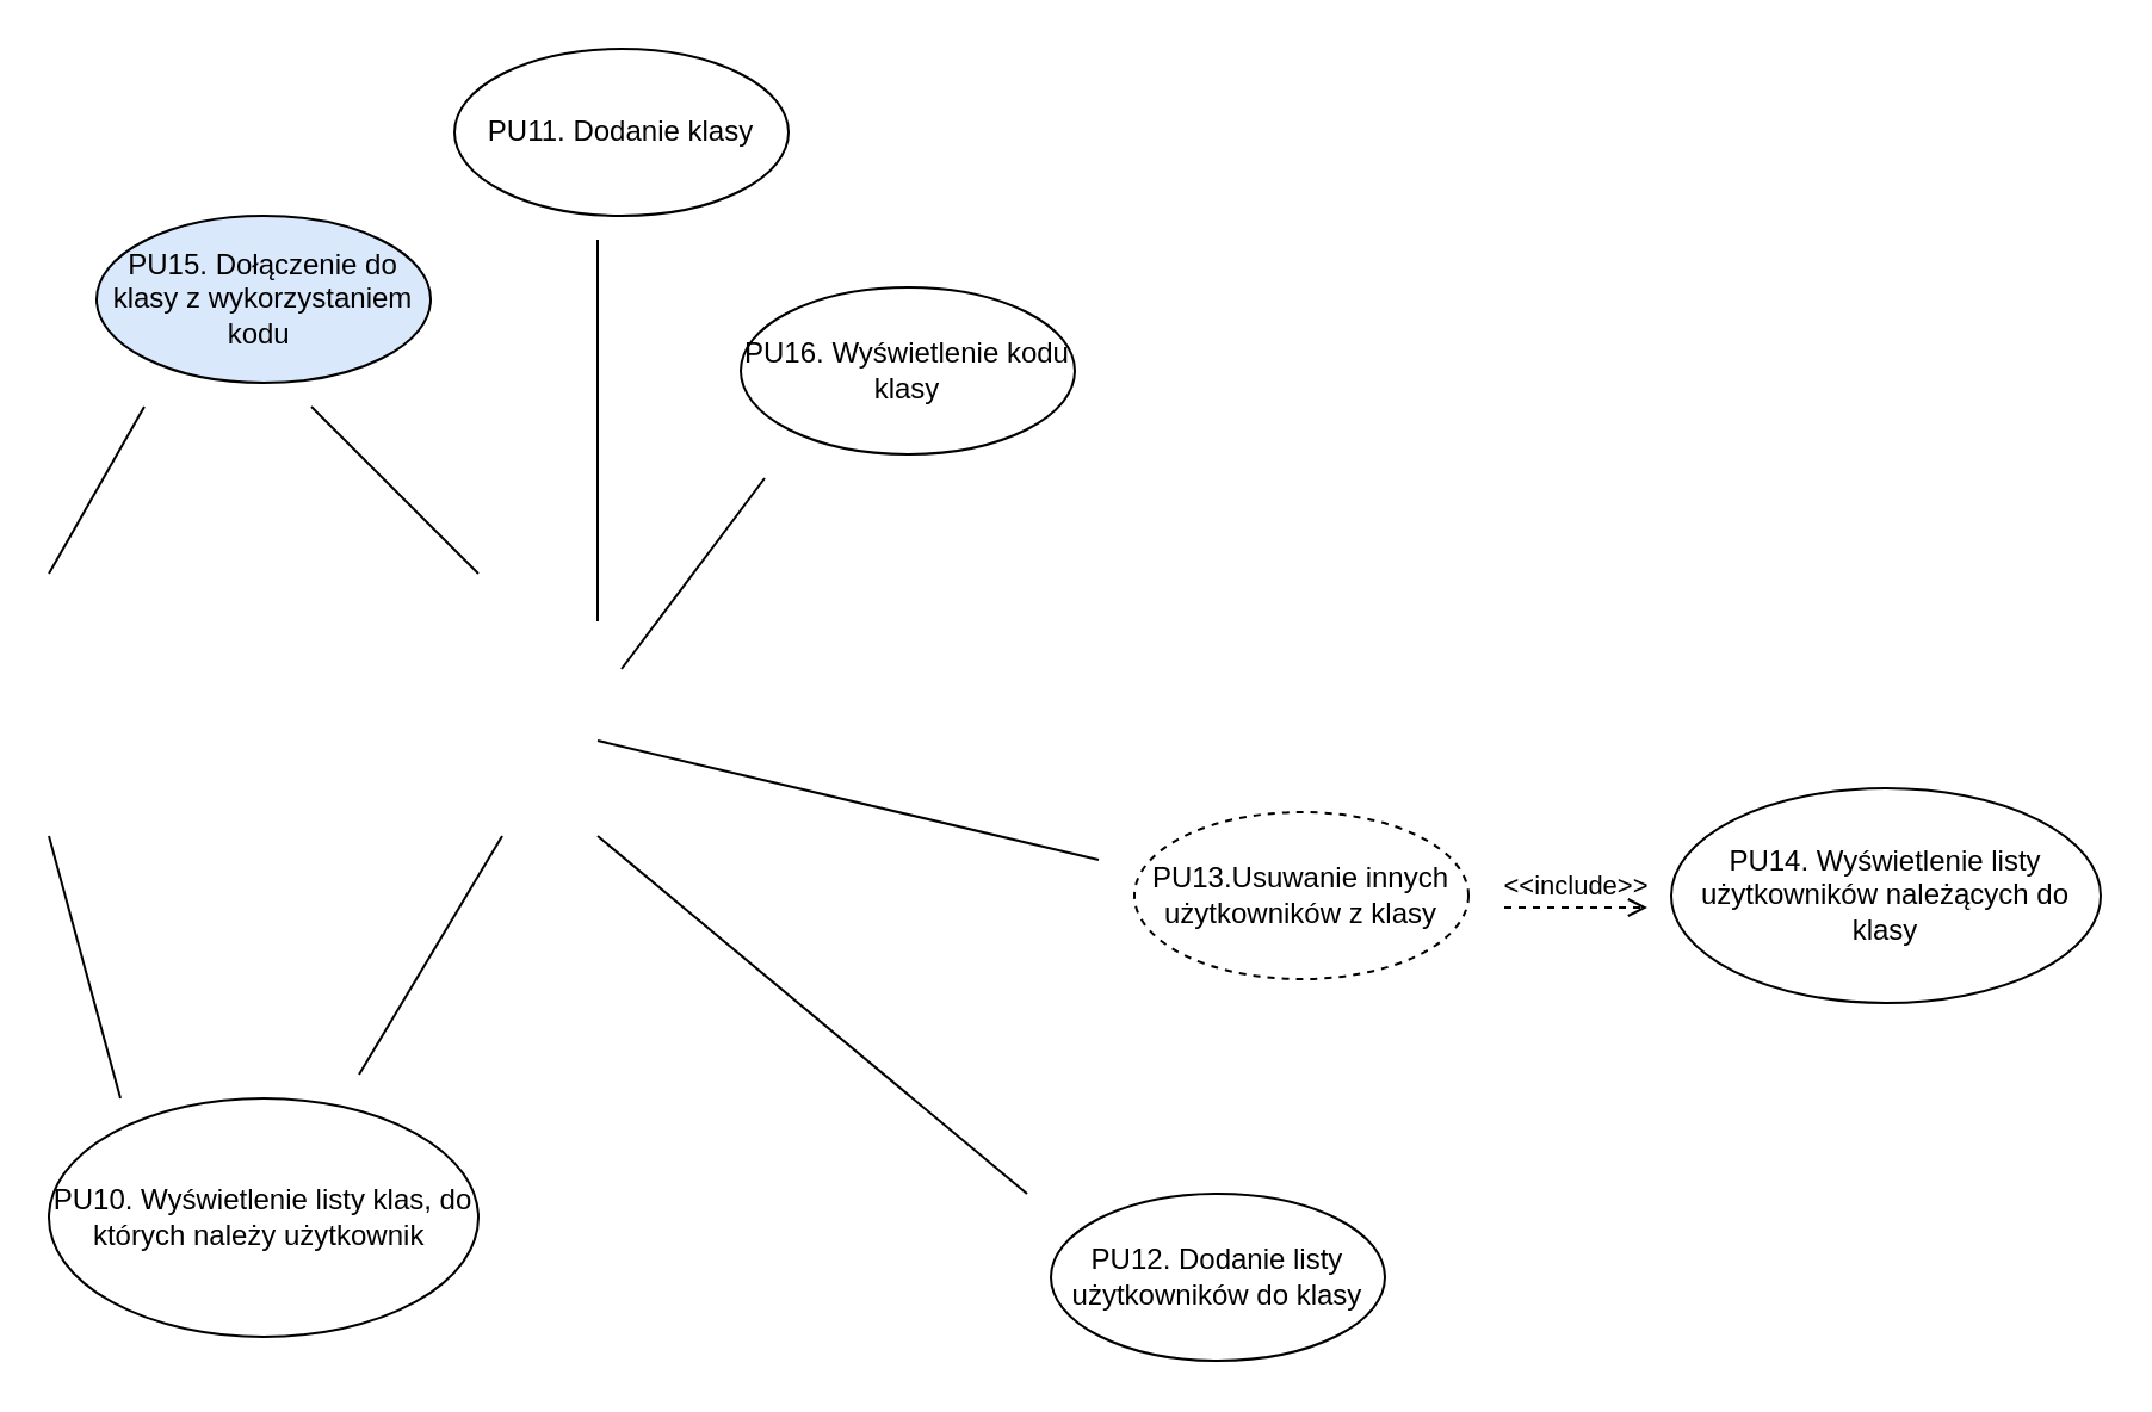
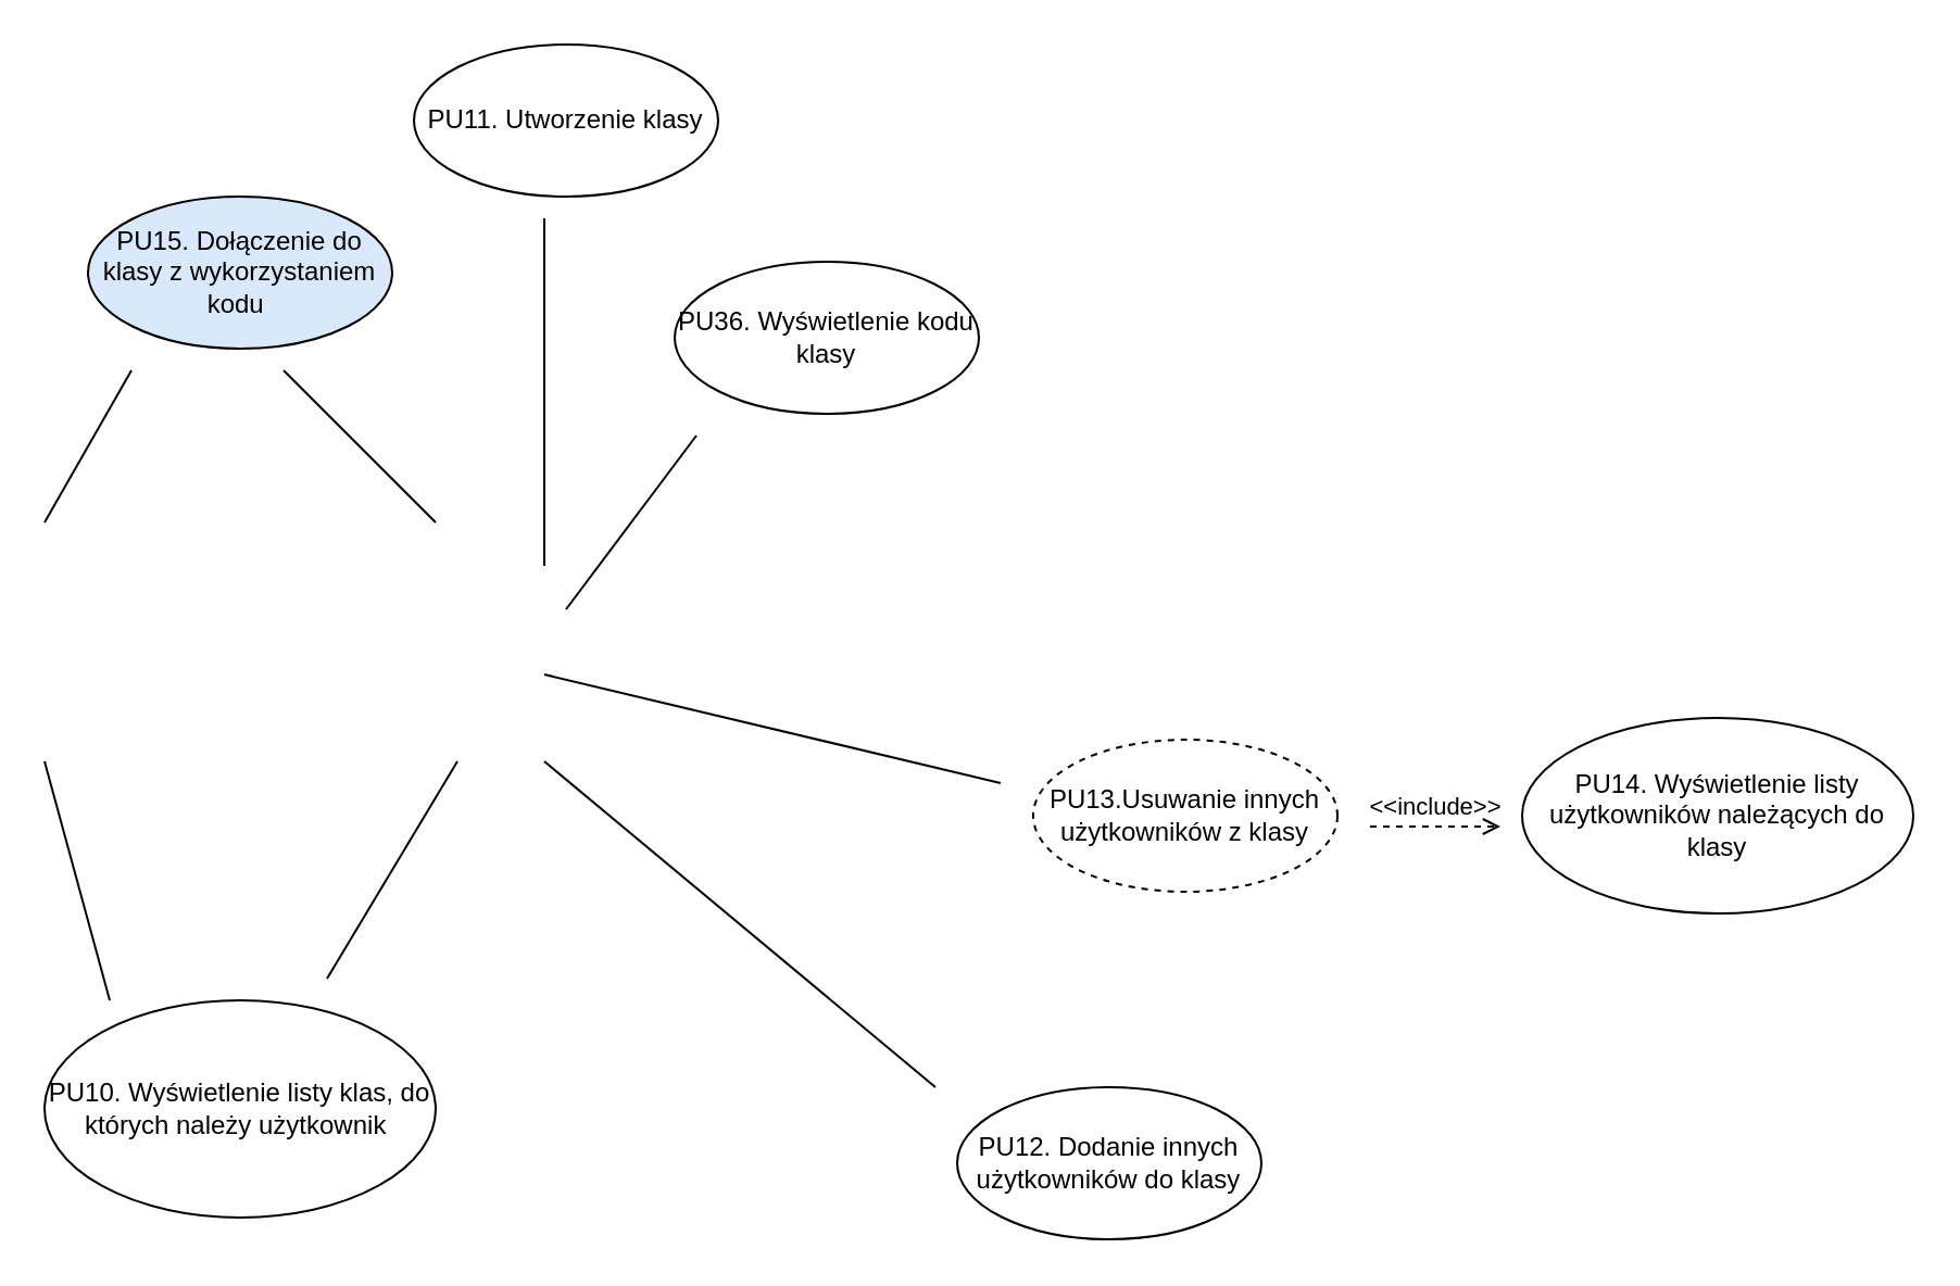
- <mxCell id="6" value="PU11. Dodanie klasy" style="ellipse;whiteSpace=wrap;html=1;" parent="1" vertex="1"><mxGeometry x="190" y="20" width="140" height="70" as="geometry" /></mxCell>
+ <mxCell id="6" value="PU11. Utworzenie klasy" style="ellipse;whiteSpace=wrap;html=1;" parent="1" vertex="1"><mxGeometry x="190" y="20" width="140" height="70" as="geometry" /></mxCell>
- <mxCell id="10" value="PU16. Wyświetlenie kodu klasy" style="ellipse;whiteSpace=wrap;html=1;" parent="1" vertex="1"><mxGeometry x="310" y="120" width="140" height="70" as="geometry" /></mxCell>
+ <mxCell id="10" value="PU36. Wyświetlenie kodu klasy" style="ellipse;whiteSpace=wrap;html=1;" parent="1" vertex="1"><mxGeometry x="310" y="120" width="140" height="70" as="geometry" /></mxCell>
- <mxCell id="3" value="PU12. Dodanie listy użytkowników do klasy" style="ellipse;whiteSpace=wrap;html=1;" parent="1" vertex="1"><mxGeometry x="440" y="500" width="140" height="70" as="geometry" /></mxCell>
+ <mxCell id="3" value="PU12. Dodanie innych użytkowników do klasy" style="ellipse;whiteSpace=wrap;html=1;" parent="1" vertex="1"><mxGeometry x="440" y="500" width="140" height="70" as="geometry" /></mxCell>
